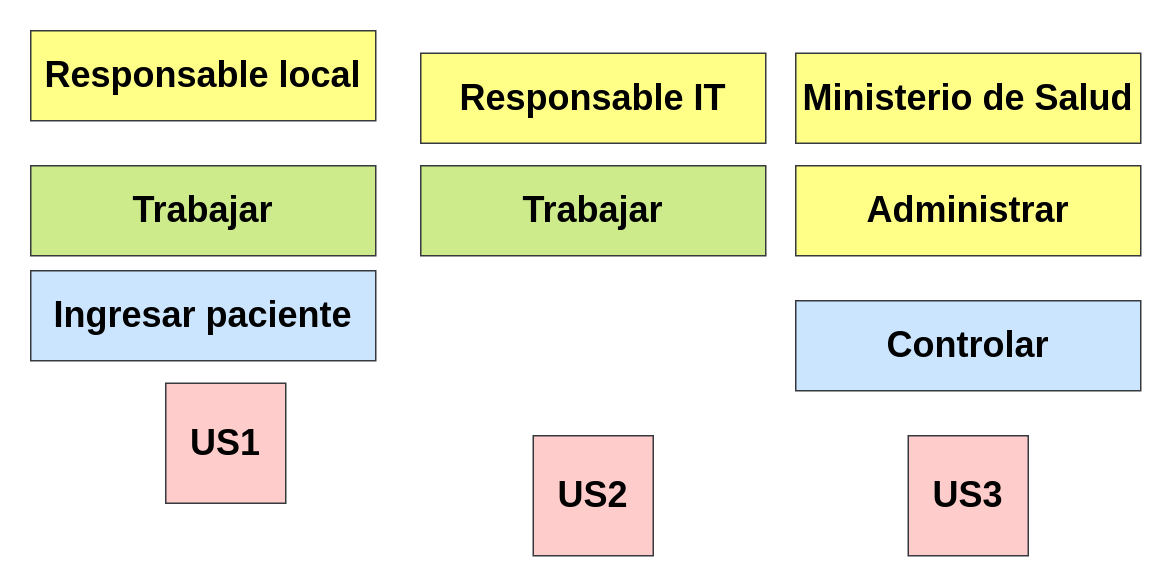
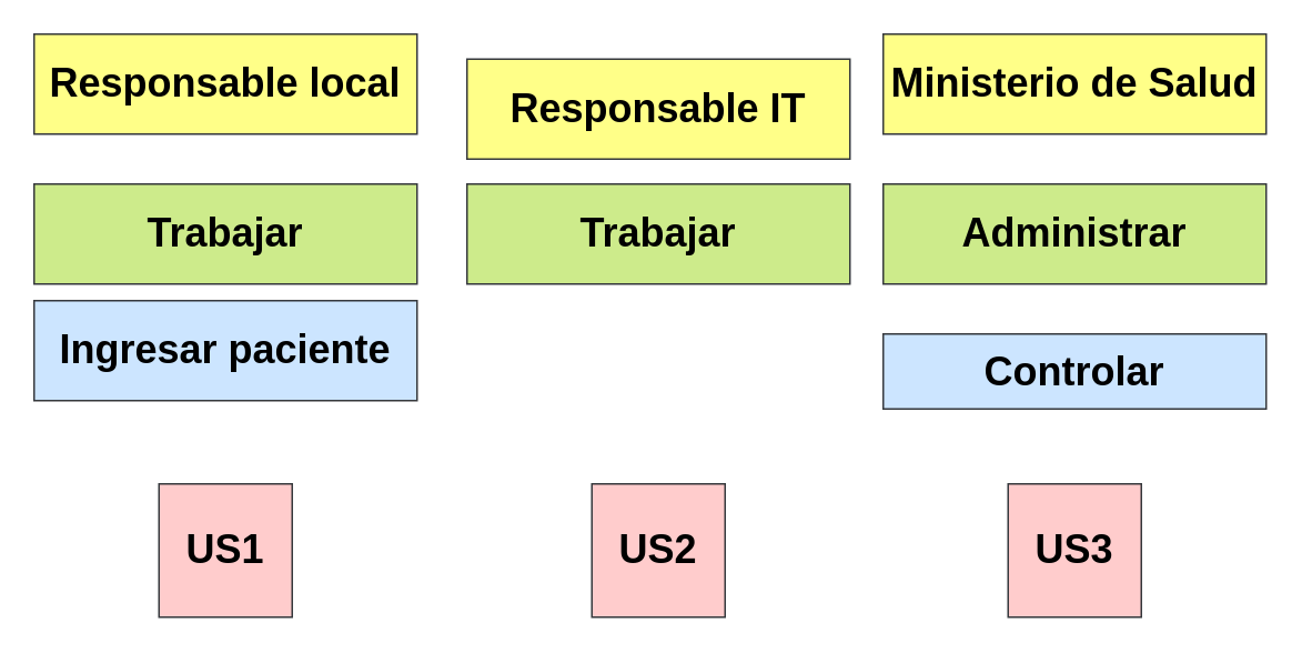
- <mxCell id="4" value="&lt;h1&gt;Ministerio de Salud&lt;/h1&gt;" style="rounded=0;whiteSpace=wrap;html=1;fillColor=#ffff88;strokeColor=#36393d;" vertex="1" parent="1"><mxGeometry x="530" y="35" width="230" height="60" as="geometry" /></mxCell>
+ <mxCell id="4" value="&lt;h1&gt;Ministerio de Salud&lt;/h1&gt;" style="rounded=0;whiteSpace=wrap;html=1;fillColor=#ffff88;strokeColor=#36393d;" vertex="1" parent="1"><mxGeometry x="530" y="20" width="230" height="60" as="geometry" /></mxCell>
- <mxCell id="7" value="&lt;h1&gt;Administrar&lt;/h1&gt;" style="rounded=0;whiteSpace=wrap;html=1;fillColor=#ffff88;strokeColor=#36393d;" vertex="1" parent="1"><mxGeometry x="530" y="110" width="230" height="60" as="geometry" /></mxCell>
+ <mxCell id="7" value="&lt;h1&gt;Administrar&lt;/h1&gt;" style="rounded=0;whiteSpace=wrap;html=1;fillColor=#cdeb8b;strokeColor=#36393d;" vertex="1" parent="1"><mxGeometry x="530" y="110" width="230" height="60" as="geometry" /></mxCell>
- <mxCell id="9" value="&lt;h1&gt;Controlar&lt;/h1&gt;" style="rounded=0;whiteSpace=wrap;html=1;fillColor=#cce5ff;strokeColor=#36393d;" vertex="1" parent="1"><mxGeometry x="530" y="200" width="230" height="60" as="geometry" /></mxCell>
+ <mxCell id="9" value="&lt;h1&gt;Controlar&lt;/h1&gt;" style="rounded=0;whiteSpace=wrap;html=1;fillColor=#cce5ff;strokeColor=#36393d;" vertex="1" parent="1"><mxGeometry x="530" y="200" width="230" height="45" as="geometry" /></mxCell>
- <mxCell id="10" value="&lt;h1&gt;US1&lt;/h1&gt;" style="whiteSpace=wrap;html=1;aspect=fixed;fillColor=#ffcccc;strokeColor=#36393d;" vertex="1" parent="1"><mxGeometry x="110" y="255" width="80" height="80" as="geometry" /></mxCell>
+ <mxCell id="10" value="&lt;h1&gt;US1&lt;/h1&gt;" style="whiteSpace=wrap;html=1;aspect=fixed;fillColor=#ffcccc;strokeColor=#36393d;" vertex="1" parent="1"><mxGeometry x="95" y="290" width="80" height="80" as="geometry" /></mxCell>
